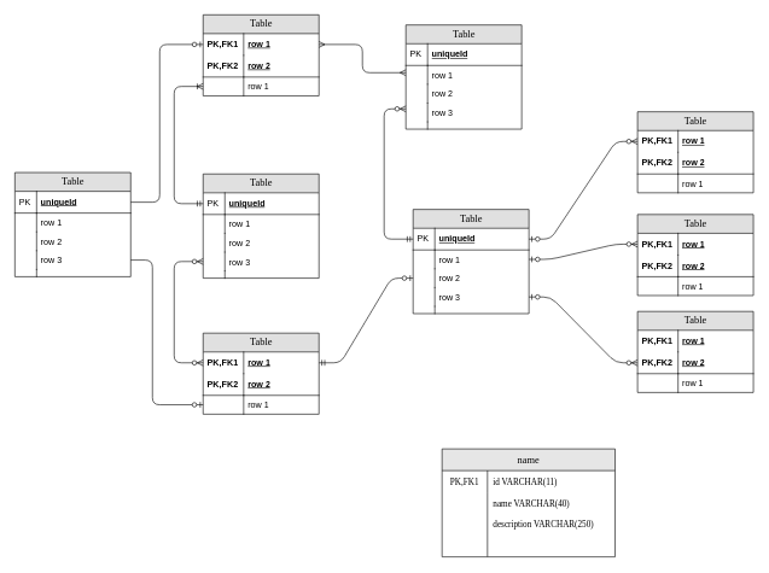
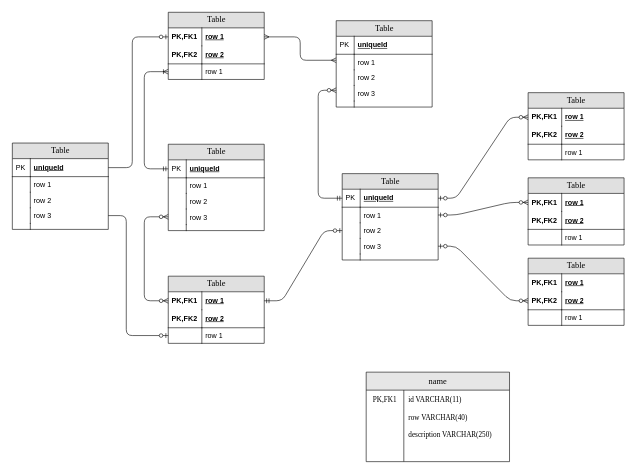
- <mxCell id="98" value="name VARCHAR(40)" style="shape=partialRectangle;connectable=0;fillColor=none;top=0;left=0;bottom=0;right=0;align=left;spacingLeft=6;fontStyle=0;overflow=hidden;labelBackgroundColor=none;fontFamily=Times New Roman;" parent="1" vertex="1"><mxGeometry x="672.75" y="680" width="176.25" height="30" as="geometry"><mxRectangle width="176.25" height="30" as="alternateBounds" /></mxGeometry></mxCell>
+ <mxCell id="98" value="row VARCHAR(40)" style="shape=partialRectangle;connectable=0;fillColor=none;top=0;left=0;bottom=0;right=0;align=left;spacingLeft=6;fontStyle=0;overflow=hidden;labelBackgroundColor=none;fontFamily=Times New Roman;" parent="1" vertex="1"><mxGeometry x="672.75" y="680" width="176.25" height="30" as="geometry"><mxRectangle width="176.25" height="30" as="alternateBounds" /></mxGeometry></mxCell>
